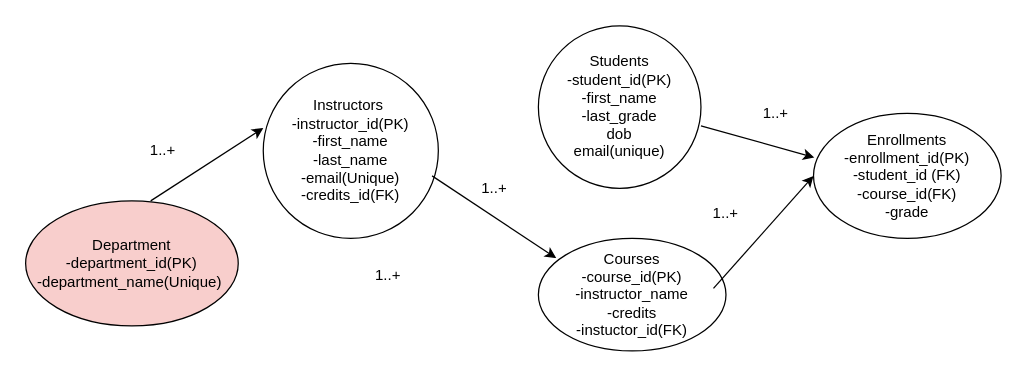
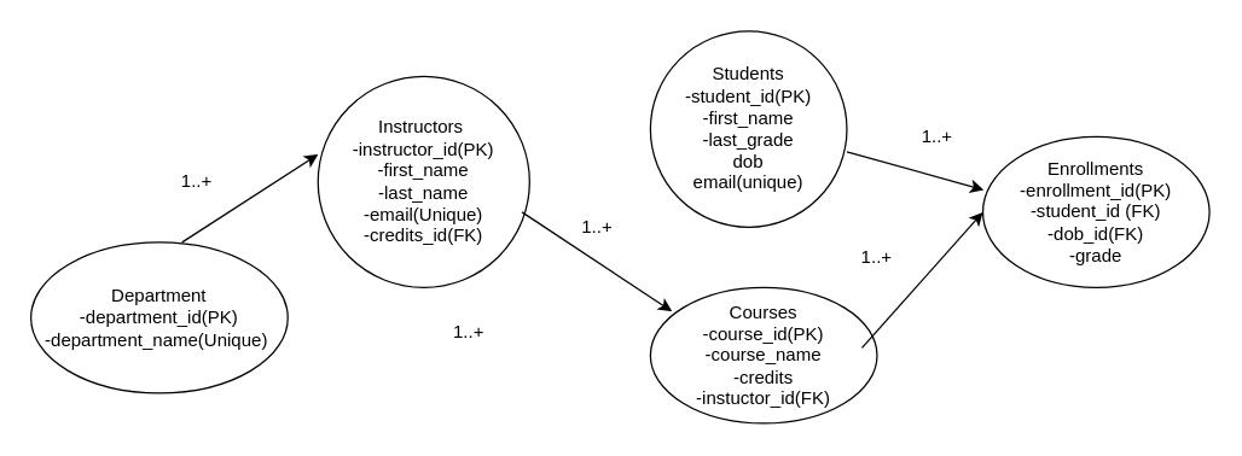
- <mxCell id="8" value="Enrollments&lt;div&gt;-enrollment_id(PK)&lt;/div&gt;&lt;div&gt;-student_id (FK)&lt;/div&gt;&lt;div&gt;-course_id(FK)&lt;/div&gt;&lt;div&gt;-grade&lt;/div&gt;" style="ellipse;whiteSpace=wrap;html=1;" vertex="1" parent="1"><mxGeometry x="650" y="90" width="150" height="100" as="geometry" /></mxCell>
+ <mxCell id="8" value="Enrollments&lt;div&gt;-enrollment_id(PK)&lt;/div&gt;&lt;div&gt;-student_id (FK)&lt;/div&gt;&lt;div&gt;-dob_id(FK)&lt;/div&gt;&lt;div&gt;-grade&lt;/div&gt;" style="ellipse;whiteSpace=wrap;html=1;" vertex="1" parent="1"><mxGeometry x="650" y="90" width="150" height="100" as="geometry" /></mxCell>
- <mxCell id="2" value="Department&lt;div&gt;-department_id(PK)&lt;/div&gt;&lt;div&gt;-department_name(Unique)&amp;nbsp;&lt;/div&gt;" style="ellipse;whiteSpace=wrap;html=1;fillColor=#f8cecc;" vertex="1" parent="1"><mxGeometry x="20" y="160" width="170" height="100" as="geometry" /></mxCell>
+ <mxCell id="2" value="Department&lt;div&gt;-department_id(PK)&lt;/div&gt;&lt;div&gt;-department_name(Unique)&amp;nbsp;&lt;/div&gt;" style="ellipse;whiteSpace=wrap;html=1;" vertex="1" parent="1"><mxGeometry x="20" y="160" width="170" height="100" as="geometry" /></mxCell>
- <mxCell id="5" value="Courses&lt;div&gt;-course_id(PK)&lt;/div&gt;&lt;div&gt;-instructor_name&lt;/div&gt;&lt;div&gt;-credits&lt;/div&gt;&lt;div&gt;-instuctor_id(FK)&lt;/div&gt;" style="ellipse;whiteSpace=wrap;html=1;" vertex="1" parent="1"><mxGeometry x="430" y="190" width="150" height="90" as="geometry" /></mxCell>
+ <mxCell id="5" value="Courses&lt;div&gt;-course_id(PK)&lt;/div&gt;&lt;div&gt;-course_name&lt;/div&gt;&lt;div&gt;-credits&lt;/div&gt;&lt;div&gt;-instuctor_id(FK)&lt;/div&gt;" style="ellipse;whiteSpace=wrap;html=1;" vertex="1" parent="1"><mxGeometry x="430" y="190" width="150" height="90" as="geometry" /></mxCell>
